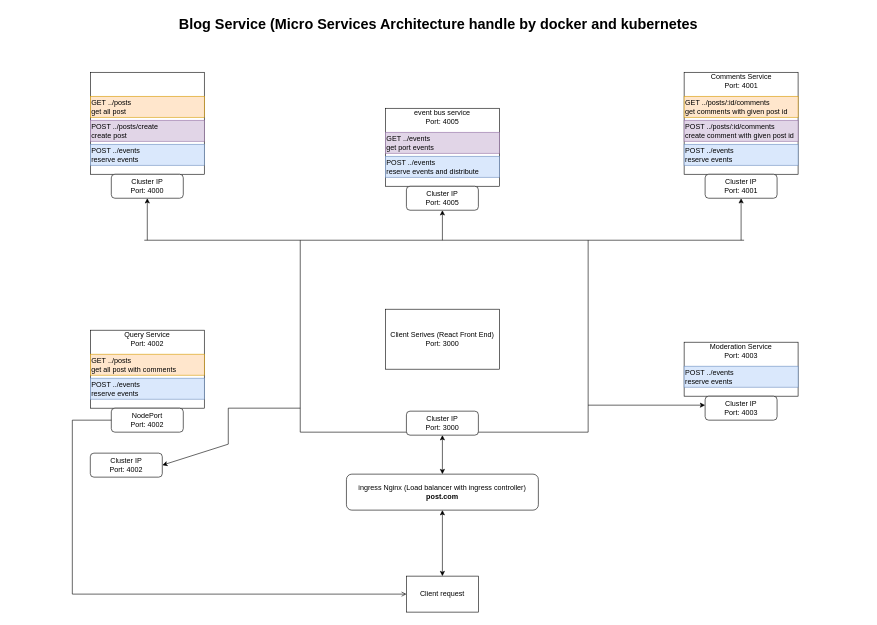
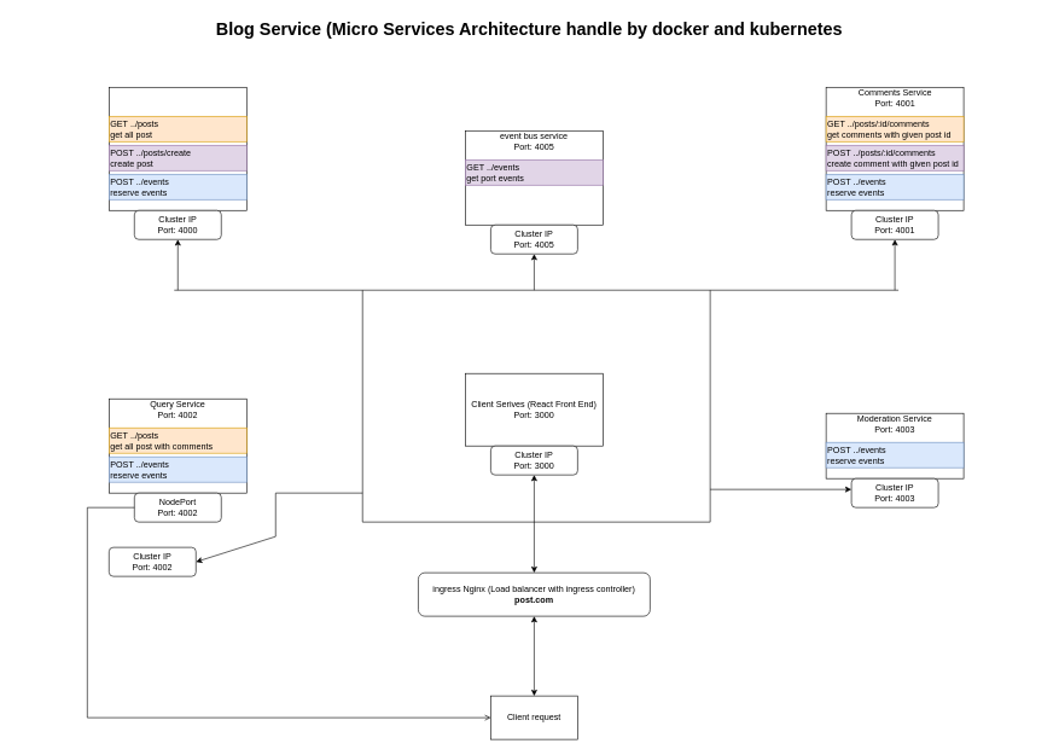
- <mxCell id="22" value="POST ../events&lt;br&gt;reserve events and distribute" style="rounded=0;whiteSpace=wrap;html=1;align=left;fillColor=#dae8fc;strokeColor=#6c8ebf;" vertex="1" parent="1"><mxGeometry x="642" y="260" width="190" height="35" as="geometry" /></mxCell>
- <mxCell id="45" value="Cluster IP&lt;br&gt;Port: 3000" style="rounded=1;whiteSpace=wrap;html=1;" vertex="1" parent="1"><mxGeometry x="677" y="685" width="120" height="40" as="geometry" /></mxCell>
+ <mxCell id="45" value="Cluster IP&lt;br&gt;Port: 3000" style="rounded=1;whiteSpace=wrap;html=1;" vertex="1" parent="1"><mxGeometry x="677" y="615" width="120" height="40" as="geometry" /></mxCell>
